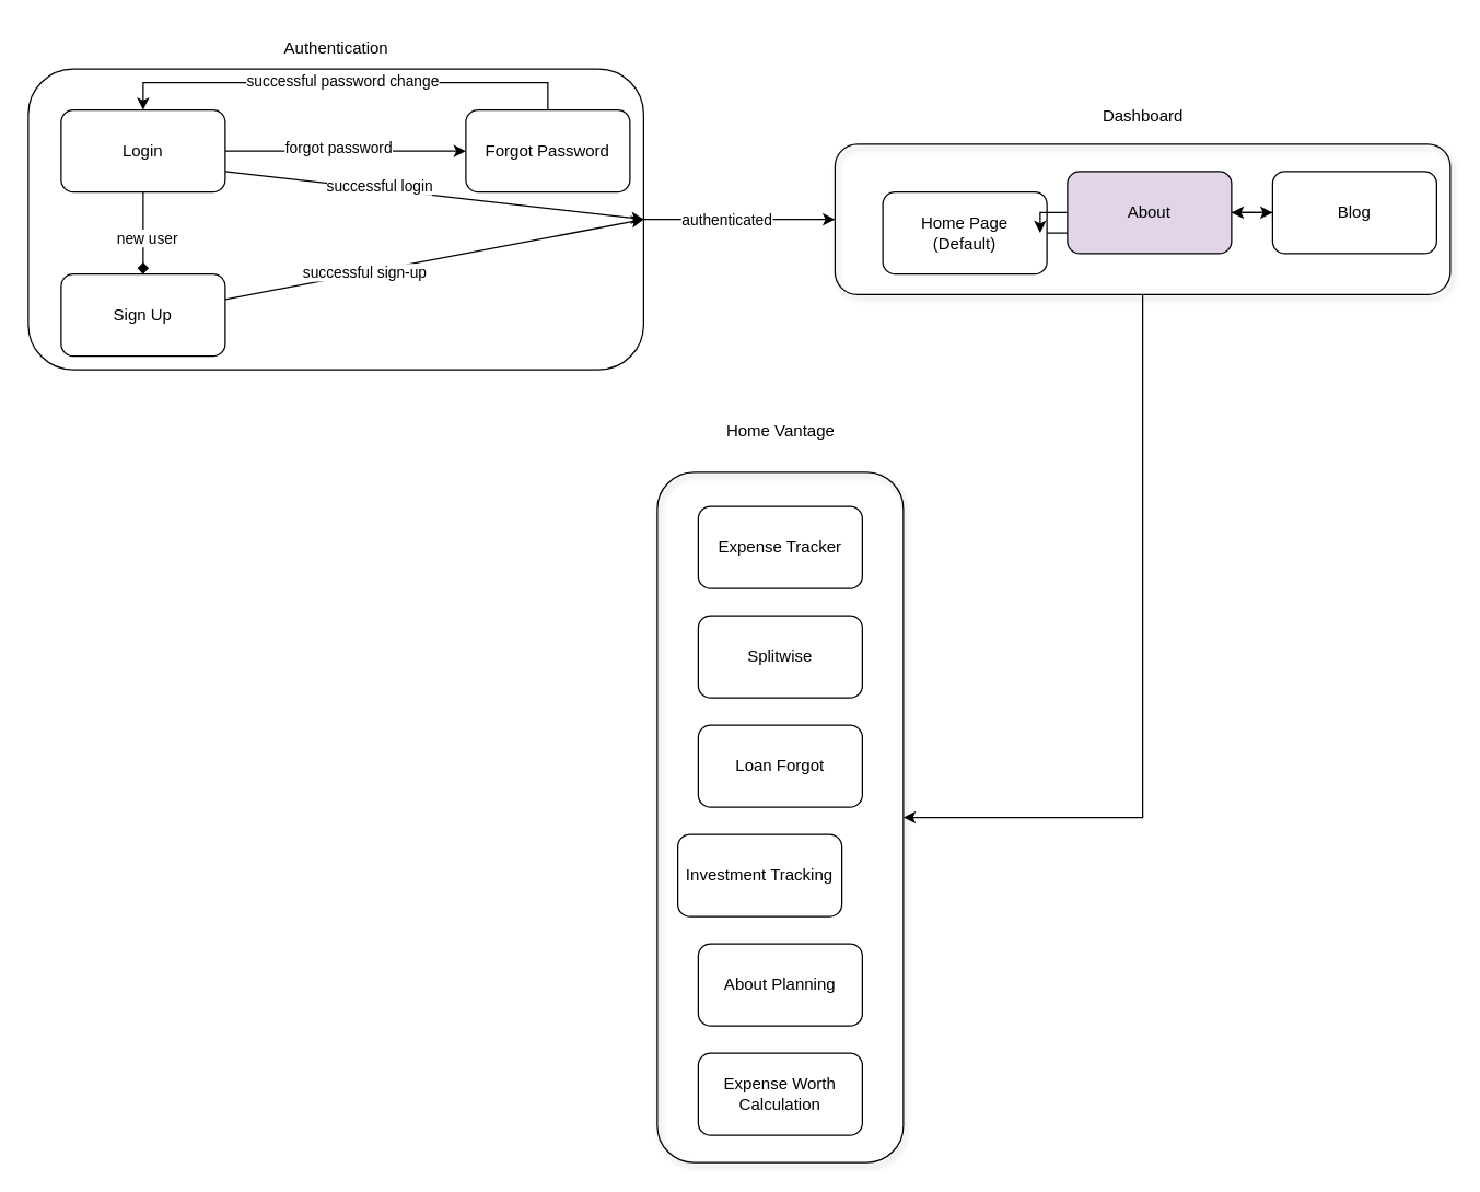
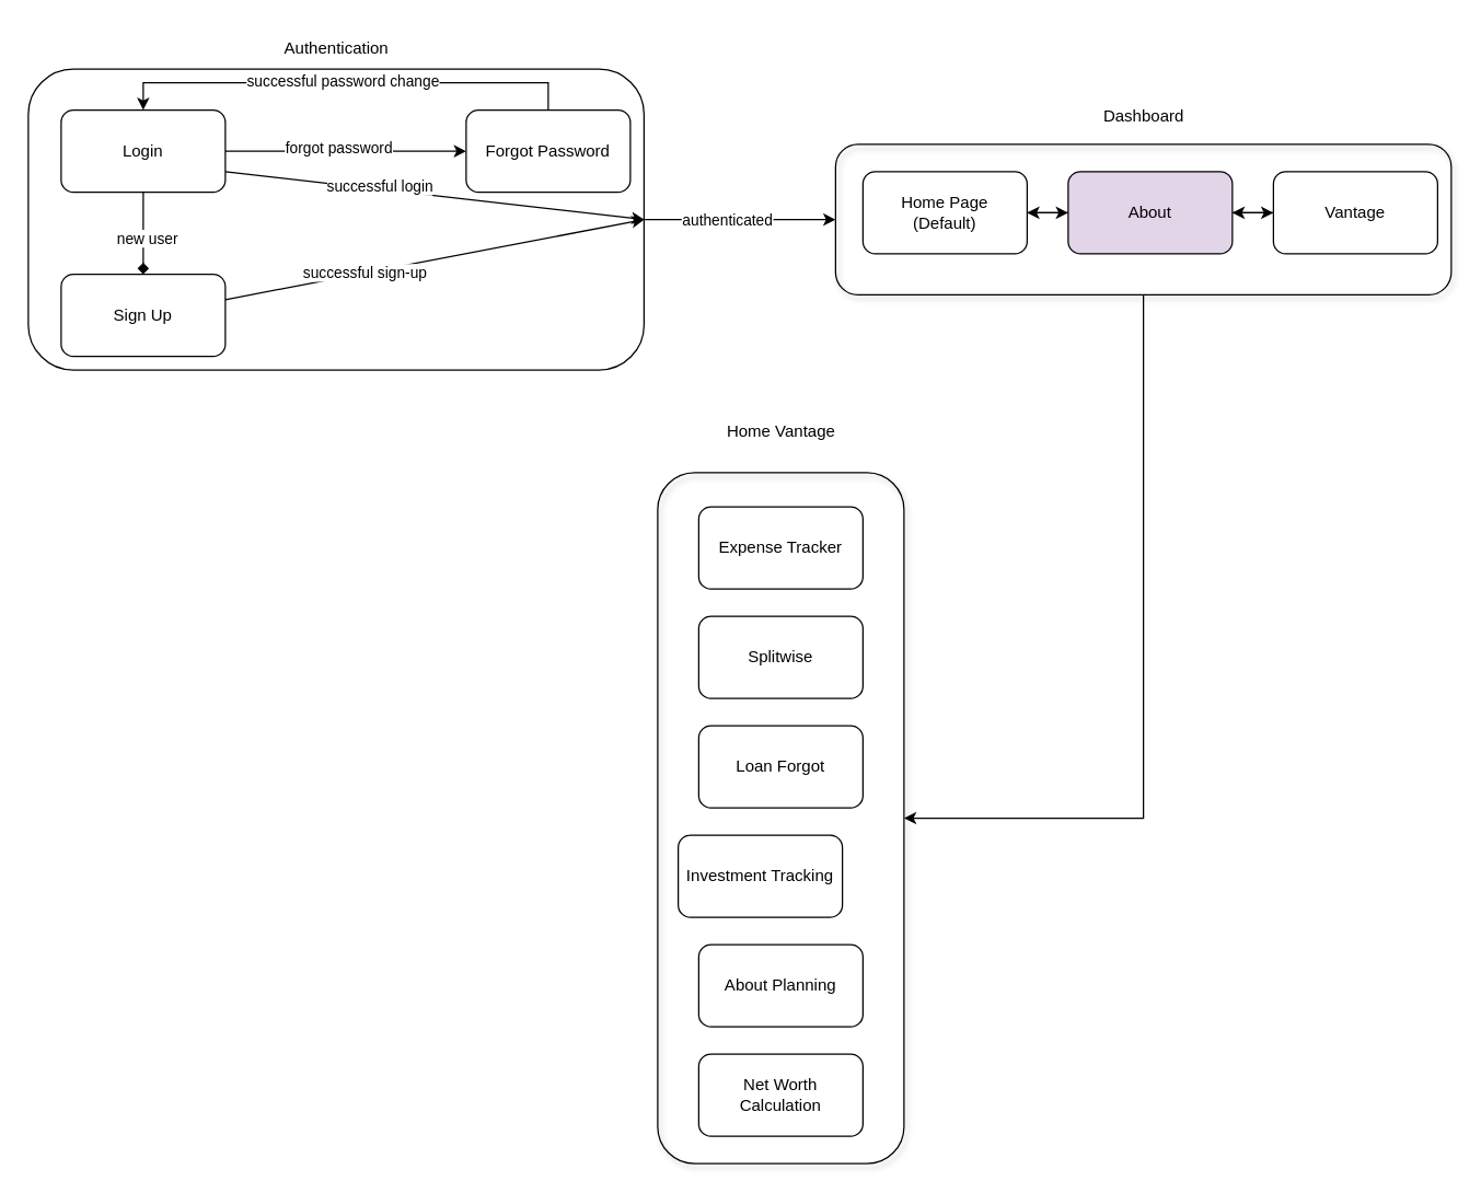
- <mxCell id="27" value="Blog" style="rounded=1;whiteSpace=wrap;html=1;" parent="1" vertex="1"><mxGeometry x="930" y="125" width="120" height="60" as="geometry" /></mxCell>
+ <mxCell id="27" value="Vantage" style="rounded=1;whiteSpace=wrap;html=1;" parent="1" vertex="1"><mxGeometry x="930" y="125" width="120" height="60" as="geometry" /></mxCell>
- <mxCell id="19" value="Home Page&lt;br&gt;(Default)" style="rounded=1;whiteSpace=wrap;html=1;" parent="1" vertex="1"><mxGeometry x="645" y="140" width="120" height="60" as="geometry" /></mxCell>
+ <mxCell id="19" value="Home Page&lt;br&gt;(Default)" style="rounded=1;whiteSpace=wrap;html=1;" parent="1" vertex="1"><mxGeometry x="630" y="125" width="120" height="60" as="geometry" /></mxCell>
- <mxCell id="25" value="Expense Worth&lt;br&gt;Calculation" style="rounded=1;whiteSpace=wrap;html=1;" parent="1" vertex="1"><mxGeometry x="510" y="770" width="120" height="60" as="geometry" /></mxCell>
+ <mxCell id="25" value="Net Worth&lt;br&gt;Calculation" style="rounded=1;whiteSpace=wrap;html=1;" parent="1" vertex="1"><mxGeometry x="510" y="770" width="120" height="60" as="geometry" /></mxCell>
